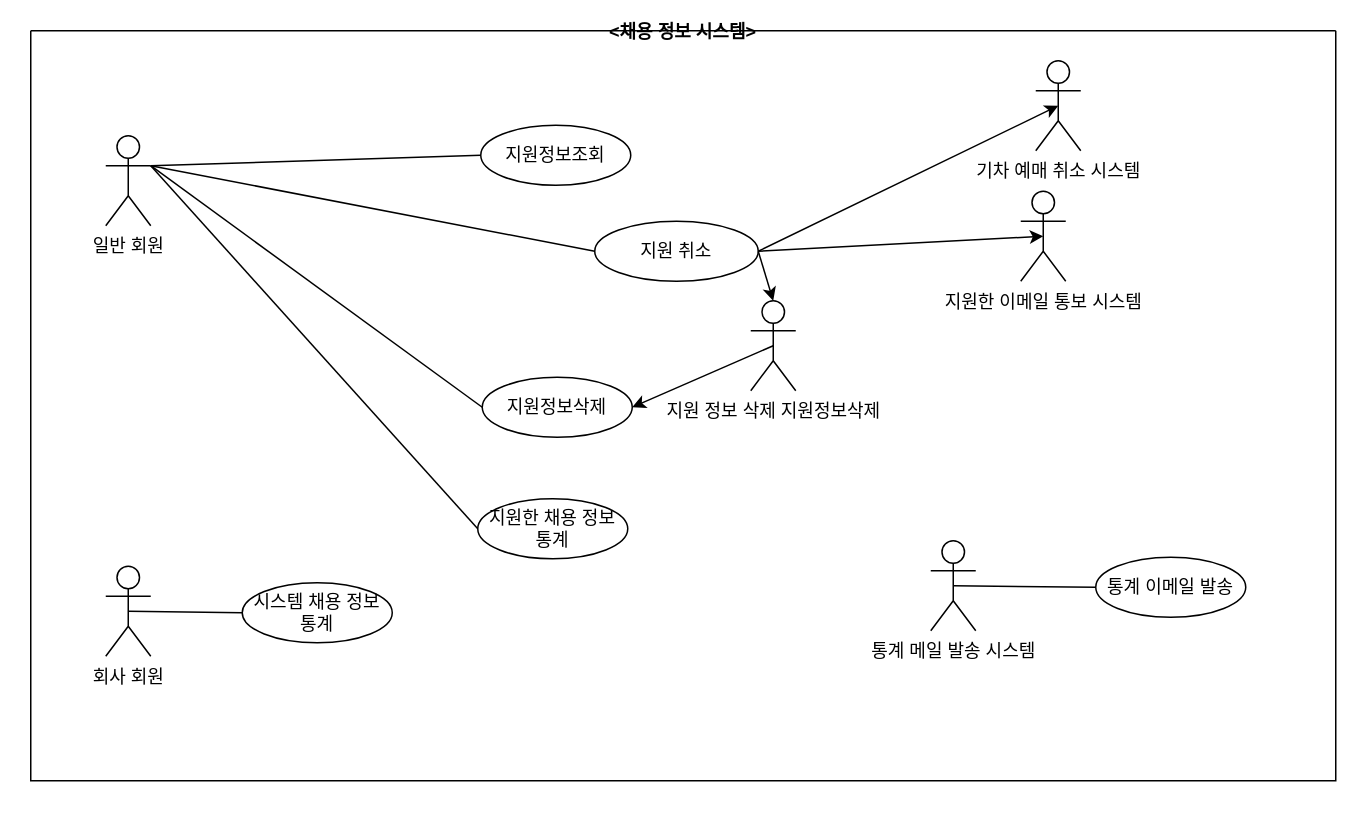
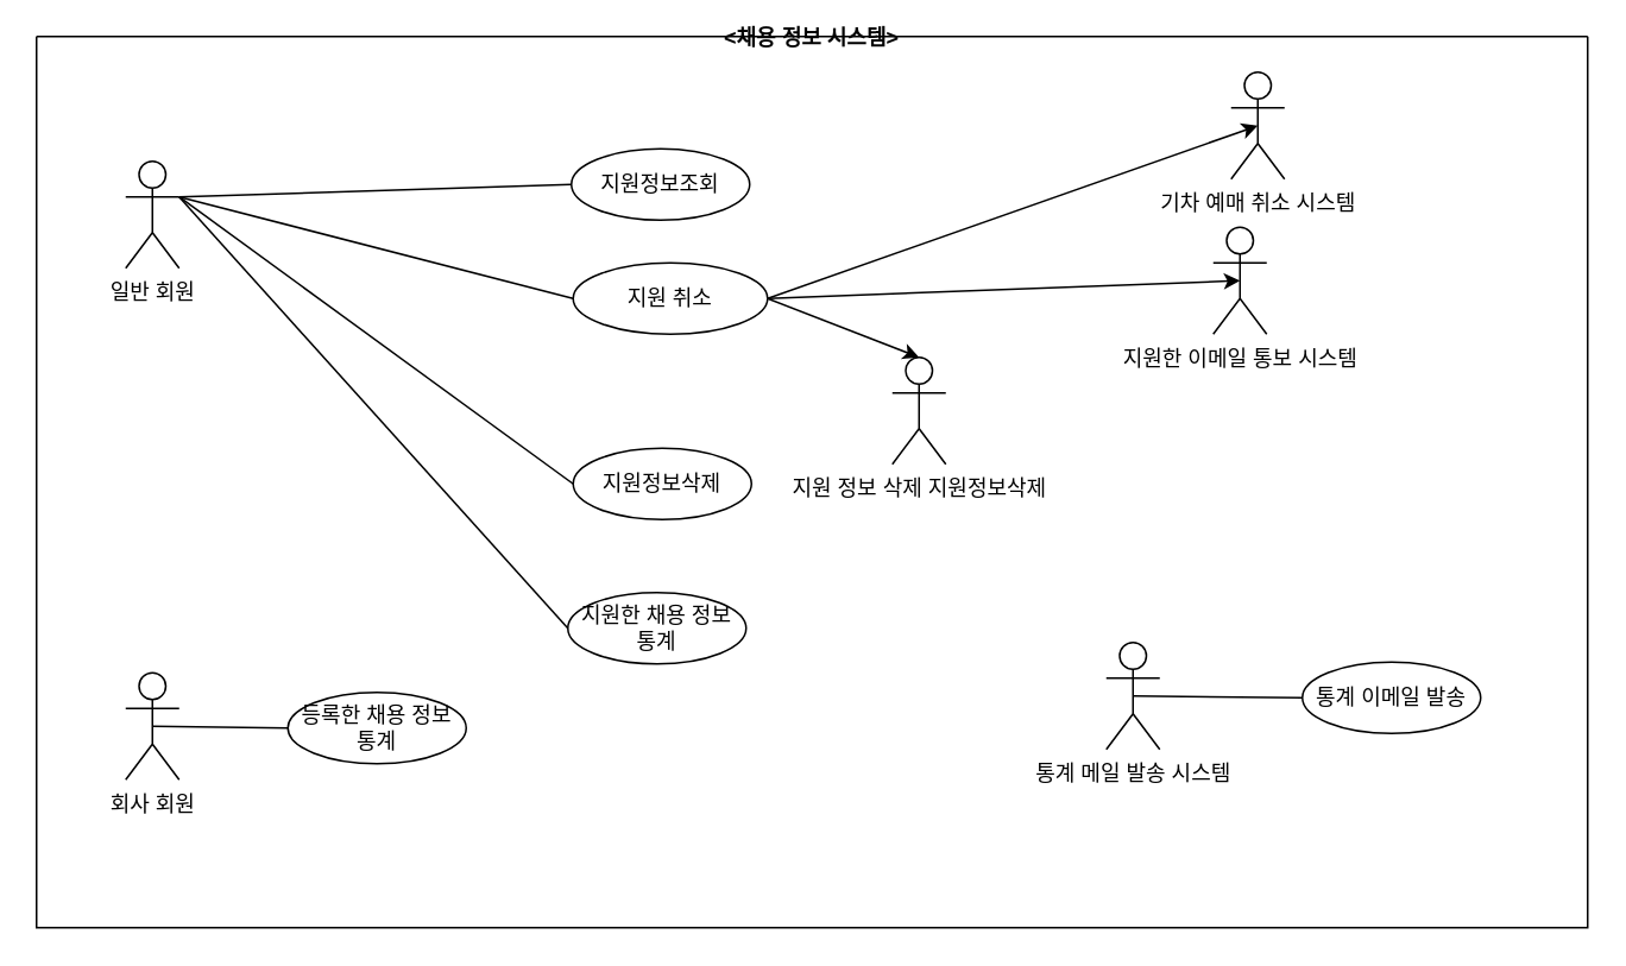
- <mxCell id="11" value="지원 취소" style="ellipse;whiteSpace=wrap;html=1;" parent="7" vertex="1"><mxGeometry x="376" y="127" width="109" height="40" as="geometry" /></mxCell>
+ <mxCell id="11" value="지원 취소" style="ellipse;whiteSpace=wrap;html=1;" parent="7" vertex="1"><mxGeometry x="301" y="127" width="109" height="40" as="geometry" /></mxCell>
- <mxCell id="18" value="" style="endArrow=classic;html=1;rounded=0;entryX=1;entryY=0.5;entryDx=0;entryDy=0;exitX=0.5;exitY=0.5;exitDx=0;exitDy=0;exitPerimeter=0;" edge="1" parent="7" source="9" target="17"><mxGeometry width="50" height="50" relative="1" as="geometry"><mxPoint x="420" y="157" as="sourcePoint" /><mxPoint x="505" y="190" as="targetPoint" /></mxGeometry></mxCell>
- <mxCell id="8" value="시스템 채용 정보 통계" style="ellipse;whiteSpace=wrap;html=1;" parent="7" vertex="1"><mxGeometry x="141" y="368" width="100" height="40" as="geometry" /></mxCell>
+ <mxCell id="8" value="등록한 채용 정보 통계" style="ellipse;whiteSpace=wrap;html=1;" parent="7" vertex="1"><mxGeometry x="141" y="368" width="100" height="40" as="geometry" /></mxCell>
